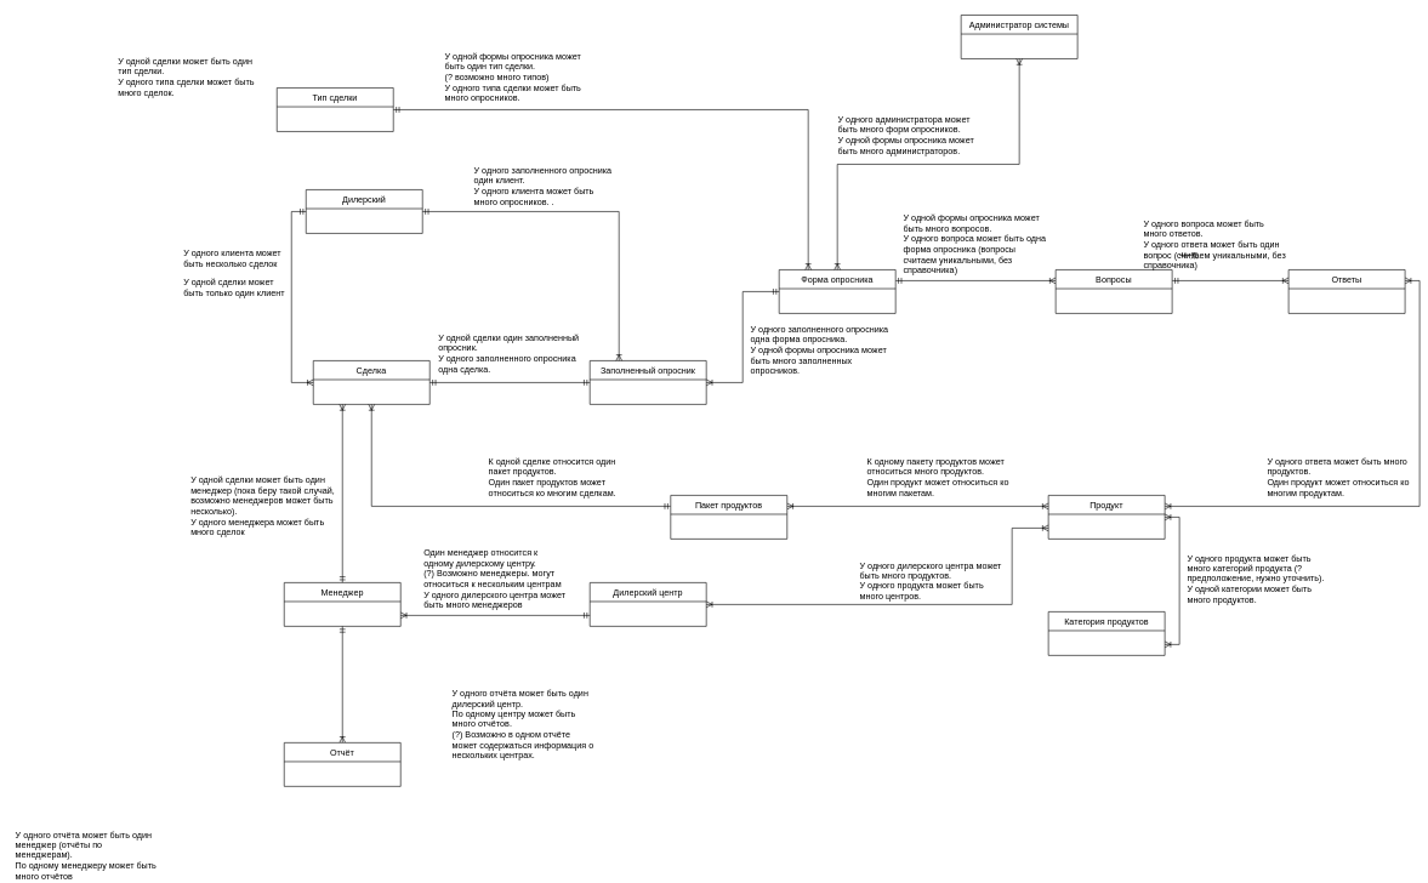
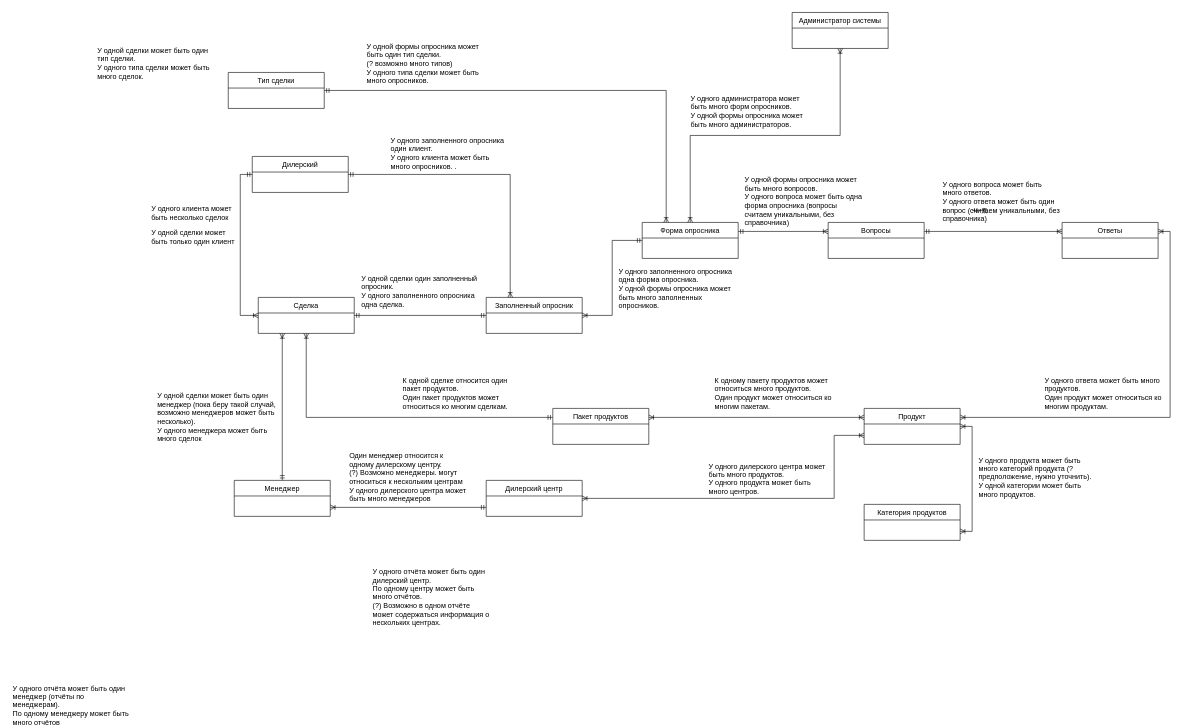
- <mxCell id="28" value="Вопросы" style="swimlane;fontStyle=0;align=center;verticalAlign=top;childLayout=stackLayout;horizontal=1;startSize=26;horizontalStack=0;resizeParent=1;resizeLast=0;collapsible=1;marginBottom=0;rounded=0;shadow=0;strokeWidth=1;" vertex="1" parent="1"><mxGeometry x="1450" y="370" width="160" height="60" as="geometry"><mxRectangle x="340" y="380" width="170" height="26" as="alternateBounds" /></mxGeometry></mxCell>
+ <mxCell id="28" value="Вопросы" style="swimlane;fontStyle=0;align=center;verticalAlign=top;childLayout=stackLayout;horizontal=1;startSize=26;horizontalStack=0;resizeParent=1;resizeLast=0;collapsible=1;marginBottom=0;rounded=0;shadow=0;strokeWidth=1;" vertex="1" parent="1"><mxGeometry x="1380" y="370" width="160" height="60" as="geometry"><mxRectangle x="340" y="380" width="170" height="26" as="alternateBounds" /></mxGeometry></mxCell>
- <mxCell id="42" style="edgeStyle=orthogonalEdgeStyle;rounded=0;orthogonalLoop=1;jettySize=auto;html=1;exitX=0.5;exitY=0;exitDx=0;exitDy=0;entryX=0.5;entryY=1;entryDx=0;entryDy=0;startArrow=ERoneToMany;startFill=0;endArrow=ERmandOne;endFill=0;" edge="1" parent="1" source="43" target="12"><mxGeometry relative="1" as="geometry" /></mxCell>
- <mxCell id="43" value="Отчёт" style="swimlane;fontStyle=0;align=center;verticalAlign=top;childLayout=stackLayout;horizontal=1;startSize=26;horizontalStack=0;resizeParent=1;resizeLast=0;collapsible=1;marginBottom=0;rounded=0;shadow=0;strokeWidth=1;" vertex="1" parent="1"><mxGeometry x="390" y="1020" width="160" height="60" as="geometry"><mxRectangle x="340" y="380" width="170" height="26" as="alternateBounds" /></mxGeometry></mxCell>
